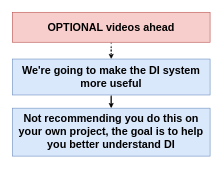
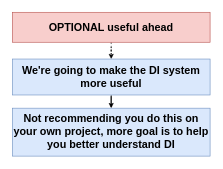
- <mxCell id="3" value="&lt;b style=&quot;font-size: 18px;&quot;&gt;OPTIONAL videos ahead&lt;/b&gt;" style="rounded=0;whiteSpace=wrap;html=1;fillColor=#f8cecc;strokeColor=#b85450;fontSize=18;" vertex="1" parent="1"><mxGeometry x="20" y="20" width="330" height="50" as="geometry" /></mxCell>
+ <mxCell id="3" value="&lt;b style=&quot;font-size: 18px;&quot;&gt;OPTIONAL useful ahead&lt;/b&gt;" style="rounded=0;whiteSpace=wrap;html=1;fillColor=#f8cecc;strokeColor=#b85450;fontSize=18;" vertex="1" parent="1"><mxGeometry x="20" y="20" width="330" height="50" as="geometry" /></mxCell>
- <mxCell id="6" value="&lt;b style=&quot;font-size: 18px&quot;&gt;Not recommending you do this on your own project, the goal is to help you better understand DI&lt;/b&gt;" style="rounded=0;whiteSpace=wrap;html=1;fillColor=#dae8fc;strokeColor=#6c8ebf;fontSize=18;" vertex="1" parent="1"><mxGeometry x="20" y="180" width="330" height="80" as="geometry" /></mxCell>
+ <mxCell id="6" value="&lt;b style=&quot;font-size: 18px&quot;&gt;Not recommending you do this on your own project, more goal is to help you better understand DI&lt;/b&gt;" style="rounded=0;whiteSpace=wrap;html=1;fillColor=#dae8fc;strokeColor=#6c8ebf;fontSize=18;" vertex="1" parent="1"><mxGeometry x="20" y="180" width="330" height="80" as="geometry" /></mxCell>
